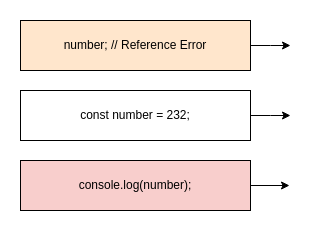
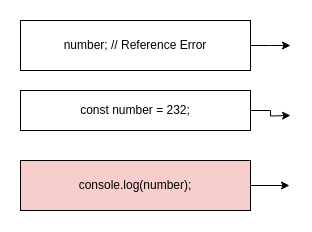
- <mxCell id="3" value="number; // Reference Error" style="rounded=0;whiteSpace=wrap;html=1;fillColor=#ffe6cc;" vertex="1" parent="1"><mxGeometry x="20" y="20" width="230" height="50" as="geometry" /></mxCell>
+ <mxCell id="3" value="number; // Reference Error" style="rounded=0;whiteSpace=wrap;html=1;" vertex="1" parent="1"><mxGeometry x="20" y="20" width="230" height="50" as="geometry" /></mxCell>
- <mxCell id="7" value="const number = 232;" style="rounded=0;whiteSpace=wrap;html=1;" vertex="1" parent="1"><mxGeometry x="20" y="90" width="230" height="50" as="geometry" /></mxCell>
+ <mxCell id="7" value="const number = 232;" style="rounded=0;whiteSpace=wrap;html=1;" vertex="1" parent="1"><mxGeometry x="20" y="90" width="230" height="40" as="geometry" /></mxCell>
